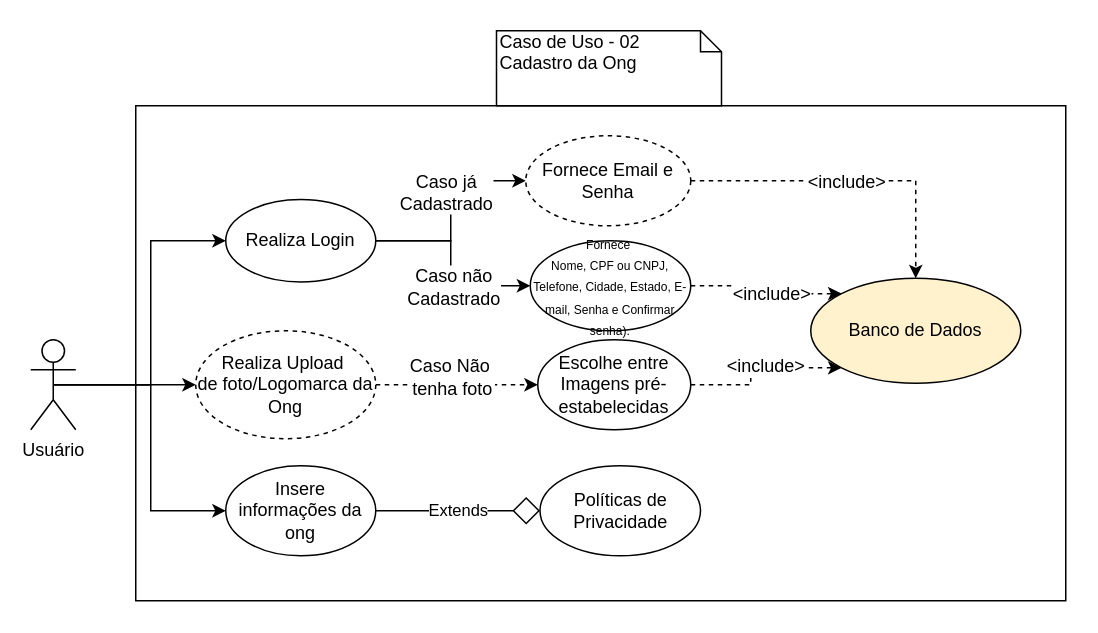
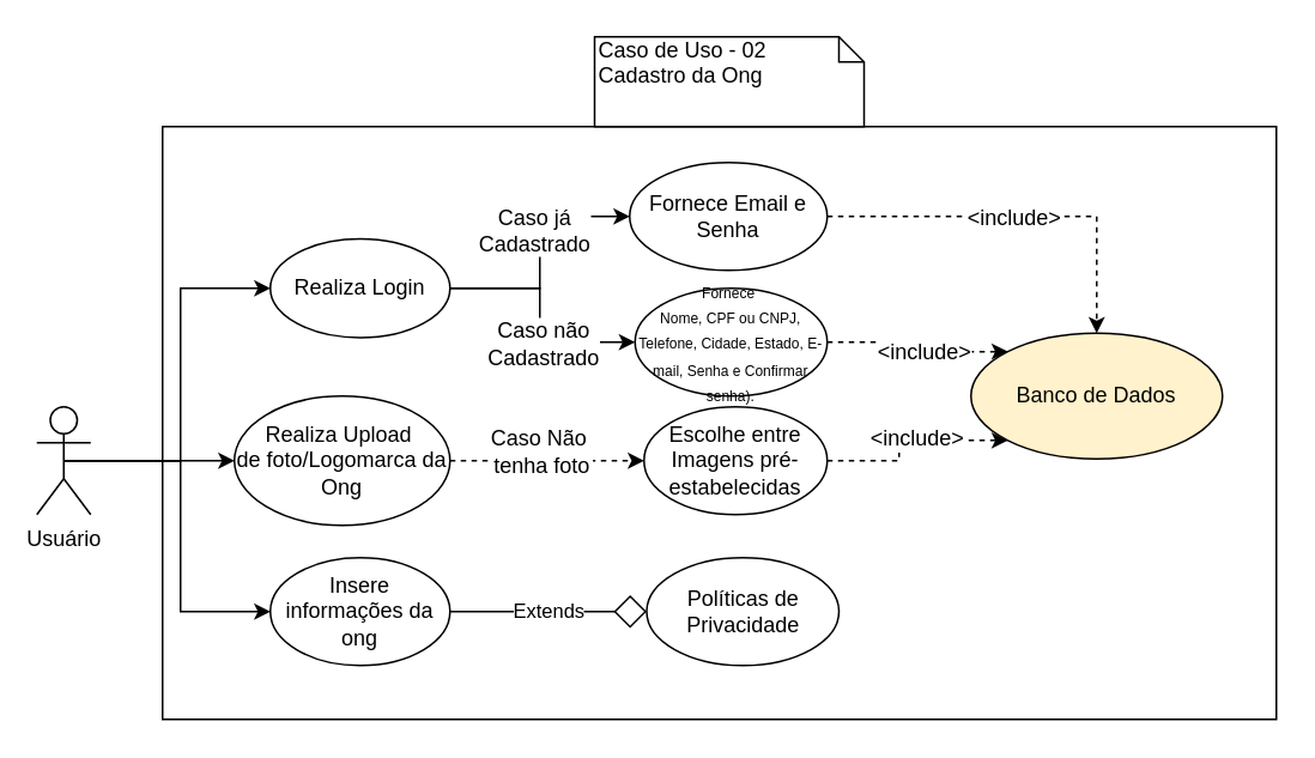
- <mxCell id="15" value="Fornece Email e Senha" style="ellipse;whiteSpace=wrap;html=1;dashed=1;" vertex="1" parent="1"><mxGeometry x="350" y="90" width="110" height="60" as="geometry" /></mxCell>
+ <mxCell id="15" value="Fornece Email e Senha" style="ellipse;whiteSpace=wrap;html=1;" vertex="1" parent="1"><mxGeometry x="350" y="90" width="110" height="60" as="geometry" /></mxCell>
- <mxCell id="21" value="Realiza Upload&amp;nbsp;&lt;br&gt;de foto/Logomarca da Ong" style="ellipse;whiteSpace=wrap;html=1;dashed=1;" vertex="1" parent="1"><mxGeometry x="130" y="220" width="120" height="72" as="geometry" /></mxCell>
+ <mxCell id="21" value="Realiza Upload&amp;nbsp;&lt;br&gt;de foto/Logomarca da Ong" style="ellipse;whiteSpace=wrap;html=1;" vertex="1" parent="1"><mxGeometry x="130" y="220" width="120" height="72" as="geometry" /></mxCell>
